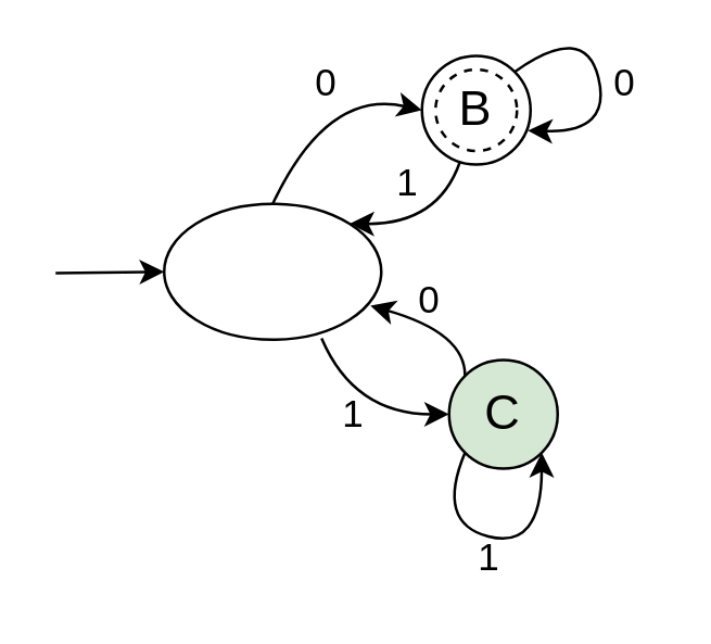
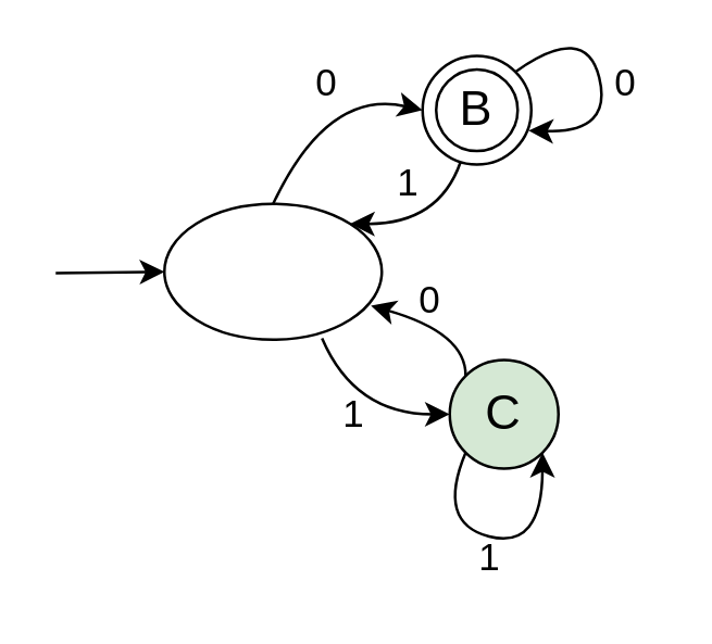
- <mxCell id="6" value="B" style="ellipse;whiteSpace=wrap;html=1;aspect=fixed;fillColor=none;gradientColor=none;fontSize=18;dashed=1;" vertex="1" parent="4"><mxGeometry x="5" y="5" width="30" height="30" as="geometry" /></mxCell>
+ <mxCell id="6" value="B" style="ellipse;whiteSpace=wrap;html=1;aspect=fixed;fillColor=none;gradientColor=none;fontSize=18;" vertex="1" parent="4"><mxGeometry x="5" y="5" width="30" height="30" as="geometry" /></mxCell>
